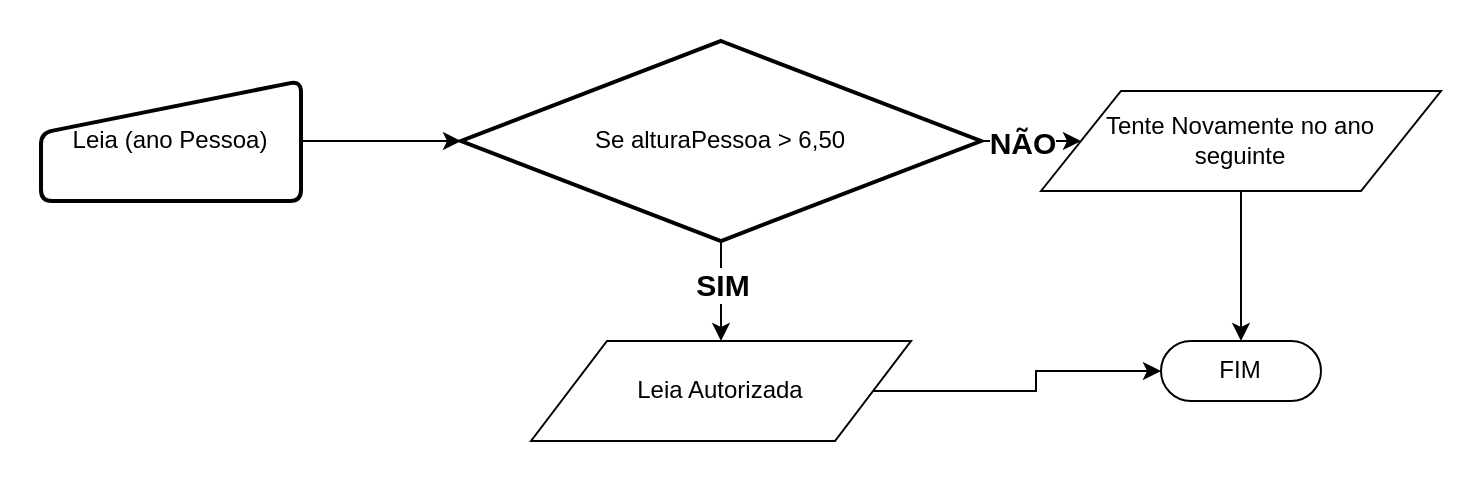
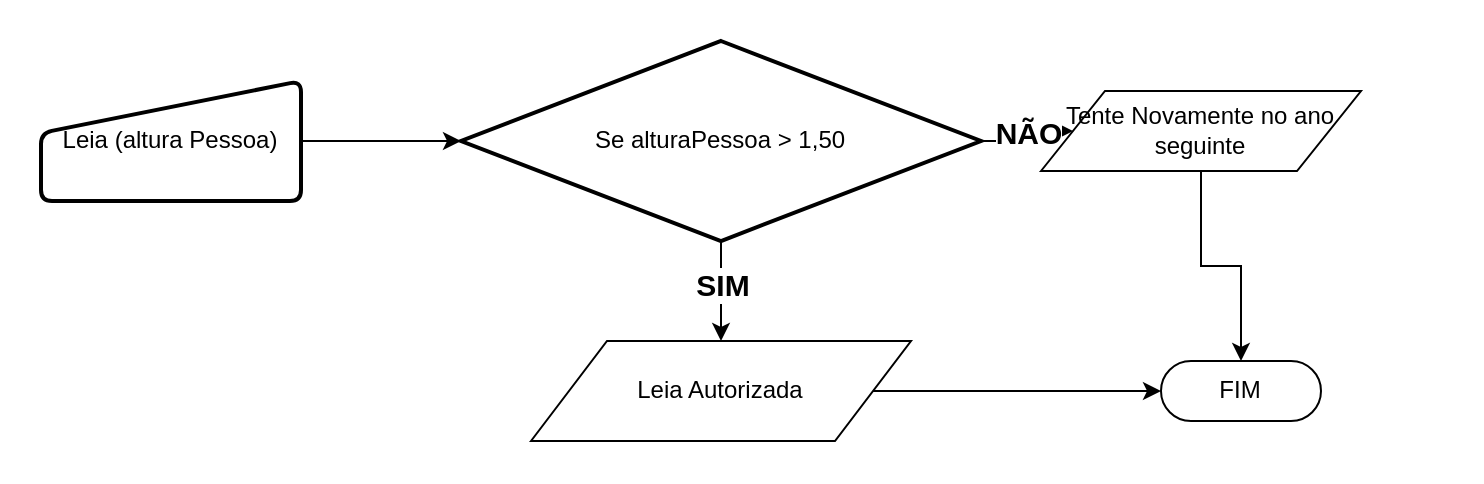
- <mxCell id="4" value="Leia (ano Pessoa)" style="html=1;strokeWidth=2;shape=manualInput;whiteSpace=wrap;rounded=1;size=26;arcSize=11;align=center;" vertex="1" parent="1"><mxGeometry x="20" y="40" width="130" height="60" as="geometry" /></mxCell>
+ <mxCell id="4" value="Leia (altura Pessoa)" style="html=1;strokeWidth=2;shape=manualInput;whiteSpace=wrap;rounded=1;size=26;arcSize=11;align=center;" vertex="1" parent="1"><mxGeometry x="20" y="40" width="130" height="60" as="geometry" /></mxCell>
- <mxCell id="9" value="Se alturaPessoa &amp;gt; 6,50" style="strokeWidth=2;html=1;shape=mxgraph.flowchart.decision;whiteSpace=wrap;" vertex="1" parent="1"><mxGeometry x="230" y="20" width="260" height="100" as="geometry" /></mxCell>
+ <mxCell id="9" value="Se alturaPessoa &amp;gt; 1,50" style="strokeWidth=2;html=1;shape=mxgraph.flowchart.decision;whiteSpace=wrap;" vertex="1" parent="1"><mxGeometry x="230" y="20" width="260" height="100" as="geometry" /></mxCell>
- <mxCell id="13" value="Tente Novamente no ano&lt;div&gt;seguinte&lt;/div&gt;" style="shape=parallelogram;perimeter=parallelogramPerimeter;whiteSpace=wrap;html=1;dashed=0;" vertex="1" parent="1"><mxGeometry x="520" y="45" width="200" height="50" as="geometry" /></mxCell>
+ <mxCell id="13" value="Tente Novamente no ano&lt;div&gt;seguinte&lt;/div&gt;" style="shape=parallelogram;perimeter=parallelogramPerimeter;whiteSpace=wrap;html=1;dashed=0;" vertex="1" parent="1"><mxGeometry x="520" y="45" width="160" height="40" as="geometry" /></mxCell>
- <mxCell id="2" value="FIM" style="html=1;dashed=0;whiteSpace=wrap;shape=mxgraph.dfd.start" vertex="1" parent="1"><mxGeometry x="580" y="170" width="80" height="30" as="geometry" /></mxCell>
+ <mxCell id="2" value="FIM" style="html=1;dashed=0;whiteSpace=wrap;shape=mxgraph.dfd.start" vertex="1" parent="1"><mxGeometry x="580" y="180" width="80" height="30" as="geometry" /></mxCell>
